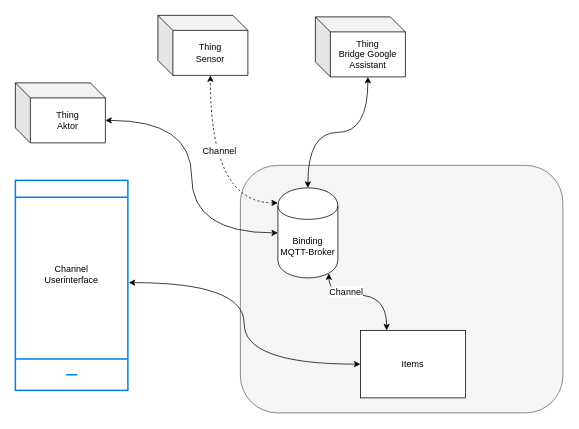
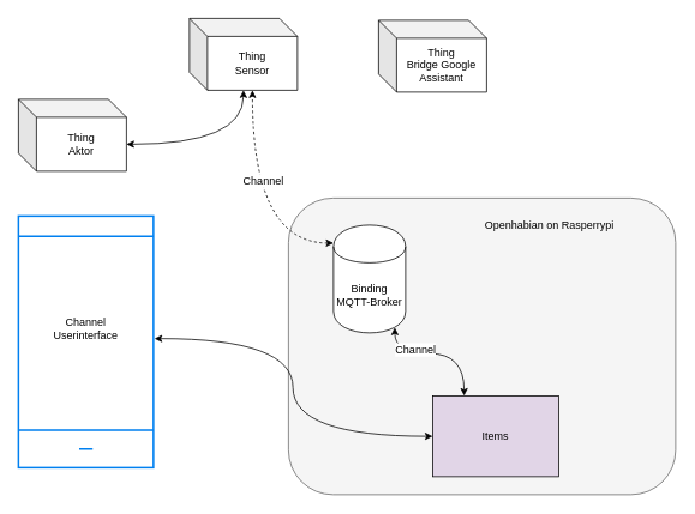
- <mxCell id="15" style="edgeStyle=orthogonalEdgeStyle;rounded=0;orthogonalLoop=1;jettySize=auto;html=1;exitX=0;exitY=0;exitDx=70;exitDy=80;exitPerimeter=0;curved=1;startArrow=classic;startFill=1;" edge="1" parent="1" source="16" target="8"><mxGeometry relative="1" as="geometry" /></mxCell>
- <mxCell id="12" style="edgeStyle=orthogonalEdgeStyle;curved=1;rounded=0;orthogonalLoop=1;jettySize=auto;html=1;exitX=0;exitY=0;exitDx=120;exitDy=50;exitPerimeter=0;entryX=0;entryY=0.5;entryDx=0;entryDy=0;startArrow=classic;startFill=1;" edge="1" parent="1" source="13" target="8"><mxGeometry relative="1" as="geometry" /></mxCell>
+ <mxCell id="12" style="edgeStyle=orthogonalEdgeStyle;curved=1;rounded=0;orthogonalLoop=1;jettySize=auto;html=1;exitX=0;exitY=0;exitDx=120;exitDy=50;exitPerimeter=0;startArrow=classic;startFill=1;" edge="1" parent="1" source="13" target="11"><mxGeometry relative="1" as="geometry" /></mxCell>
+ <mxCell id="17" value="Openhabian on Rasperrypi" style="text;html=1;strokeColor=none;fillColor=none;align=center;verticalAlign=middle;whiteSpace=wrap;rounded=0;" vertex="1" parent="1"><mxGeometry x="525" y="240" width="170" height="20" as="geometry" /></mxCell>
- <mxCell id="10" value="Items" style="rounded=0;whiteSpace=wrap;html=1;" vertex="1" parent="1"><mxGeometry x="480" y="440" width="140" height="90" as="geometry" /></mxCell>
+ <mxCell id="10" value="Items" style="rounded=0;whiteSpace=wrap;html=1;fillColor=#e1d5e7;" vertex="1" parent="1"><mxGeometry x="480" y="440" width="140" height="90" as="geometry" /></mxCell>
